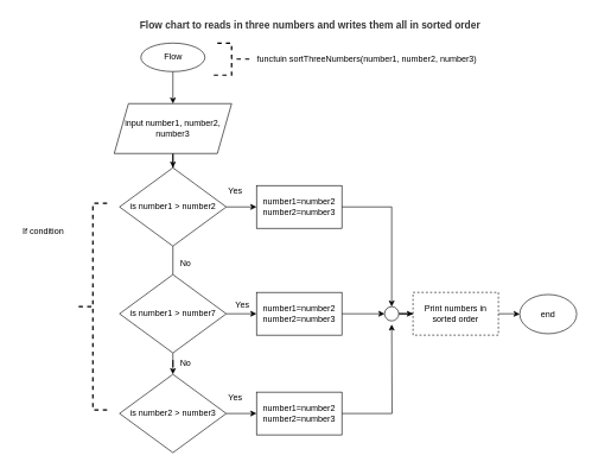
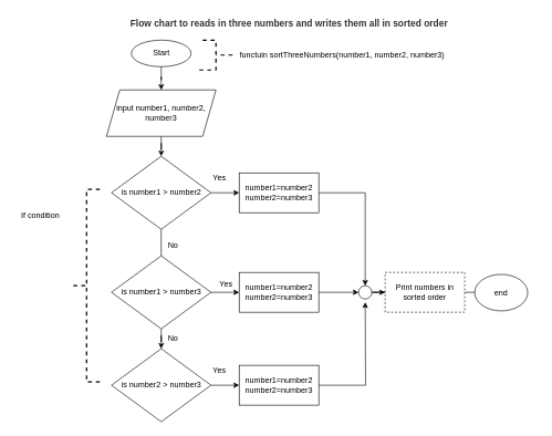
- <mxCell id="3" value="Flow" style="ellipse;whiteSpace=wrap;html=1;" vertex="1" parent="1"><mxGeometry x="197.5" y="60" width="90" height="40" as="geometry" /></mxCell>
+ <mxCell id="3" value="Start" style="ellipse;whiteSpace=wrap;html=1;" vertex="1" parent="1"><mxGeometry x="197.5" y="60" width="90" height="40" as="geometry" /></mxCell>
- <mxCell id="6" value="input number1, number2, number3" style="shape=parallelogram;perimeter=parallelogramPerimeter;whiteSpace=wrap;html=1;fixedSize=1;" vertex="1" parent="1"><mxGeometry x="160" y="145" width="165" height="70" as="geometry" /></mxCell>
+ <mxCell id="6" value="input number1, number2, number3" style="shape=parallelogram;perimeter=parallelogramPerimeter;whiteSpace=wrap;html=1;fixedSize=1;" vertex="1" parent="1"><mxGeometry x="160" y="135" width="165" height="70" as="geometry" /></mxCell>
- <mxCell id="14" value="is number1 &amp;gt; number7" style="rhombus;whiteSpace=wrap;html=1;" vertex="1" parent="1"><mxGeometry x="167.5" y="385" width="150" height="110" as="geometry" /></mxCell>
+ <mxCell id="14" value="is number1 &amp;gt; number3" style="rhombus;whiteSpace=wrap;html=1;" vertex="1" parent="1"><mxGeometry x="167.5" y="385" width="150" height="110" as="geometry" /></mxCell>
- <mxCell id="30" value="end" style="ellipse;whiteSpace=wrap;html=1;" vertex="1" parent="1"><mxGeometry x="730" y="413" width="80" height="55" as="geometry" /></mxCell>
+ <mxCell id="30" value="end" style="ellipse;whiteSpace=wrap;html=1;" vertex="1" parent="1"><mxGeometry x="715" y="413" width="80" height="55" as="geometry" /></mxCell>
